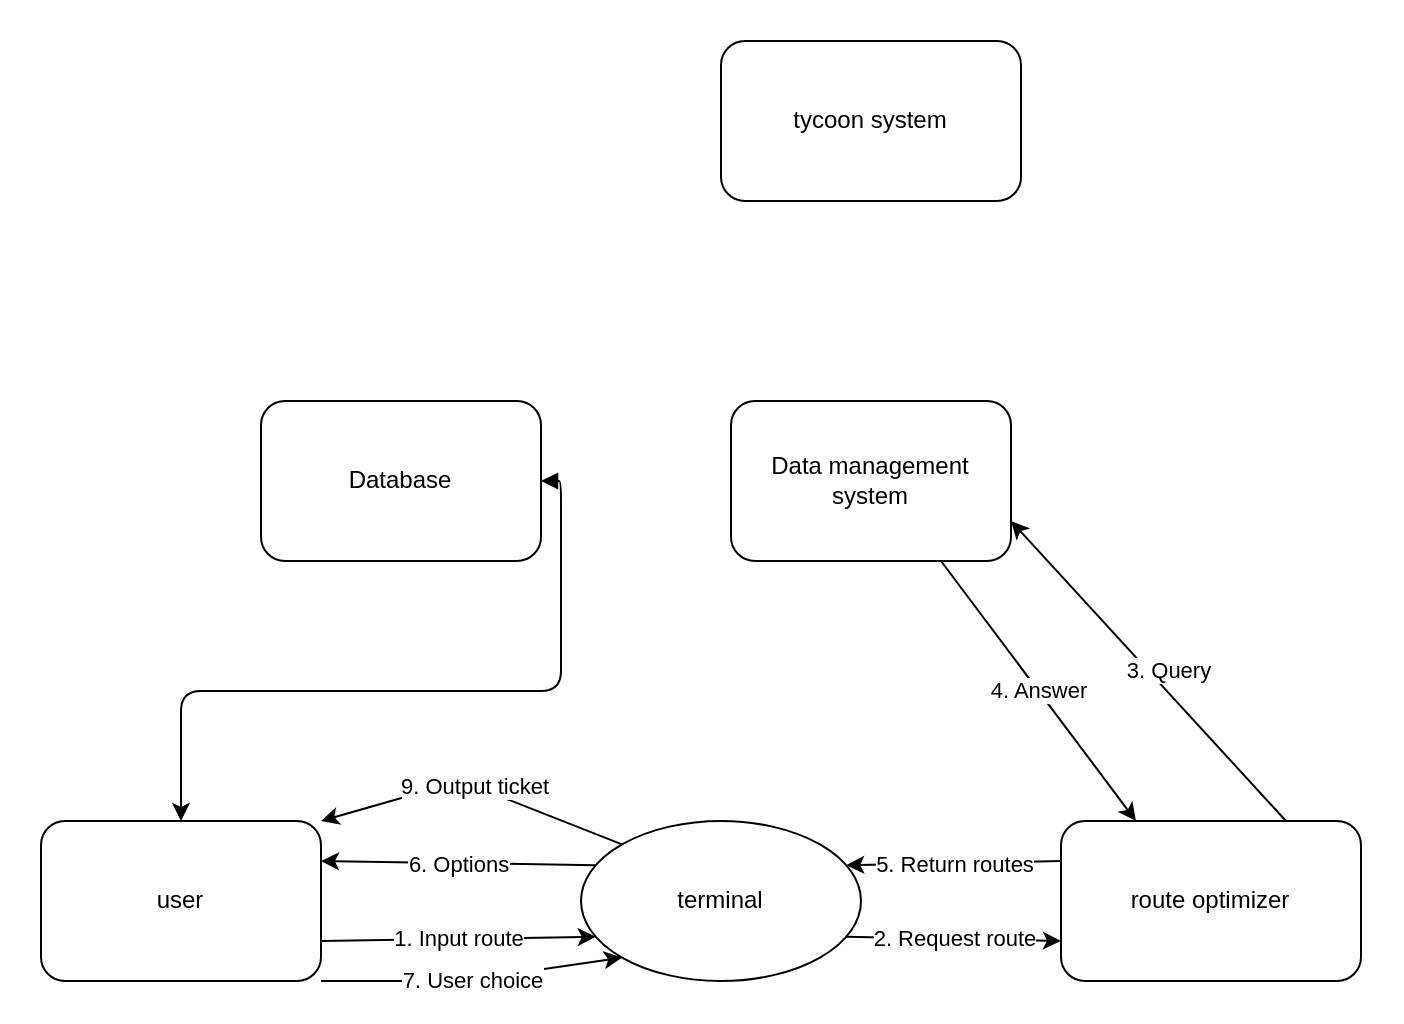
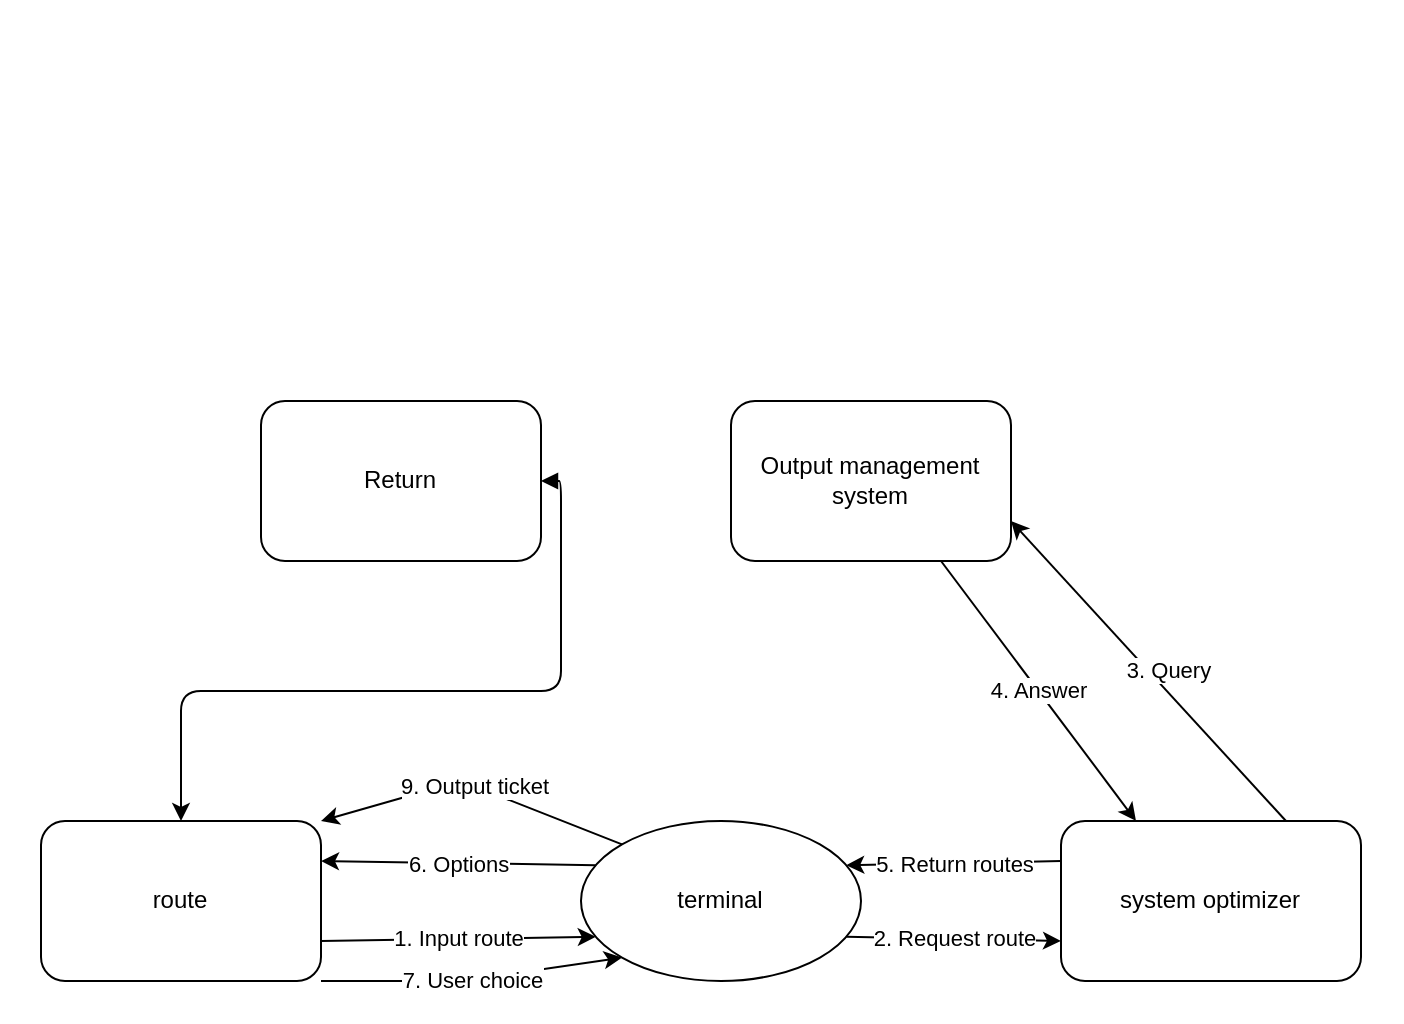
- <mxCell id="6" value="tycoon system" style="rounded=1;whiteSpace=wrap;html=1;" parent="1" vertex="1"><mxGeometry x="360" y="20" width="150" height="80" as="geometry" /></mxCell>
- <mxCell id="23" value="Database" style="rounded=1;whiteSpace=wrap;html=1;" parent="1" vertex="1"><mxGeometry x="130" y="200" width="140" height="80" as="geometry" /></mxCell>
+ <mxCell id="23" value="Return" style="rounded=1;whiteSpace=wrap;html=1;" parent="1" vertex="1"><mxGeometry x="130" y="200" width="140" height="80" as="geometry" /></mxCell>
- <mxCell id="5" value="Data management system" style="rounded=1;whiteSpace=wrap;html=1;" parent="1" vertex="1"><mxGeometry x="365" y="200" width="140" height="80" as="geometry" /></mxCell>
+ <mxCell id="5" value="Output management system" style="rounded=1;whiteSpace=wrap;html=1;" parent="1" vertex="1"><mxGeometry x="365" y="200" width="140" height="80" as="geometry" /></mxCell>
- <mxCell id="2" value="user" style="rounded=1;whiteSpace=wrap;html=1;" parent="1" vertex="1"><mxGeometry x="20" y="410" width="140" height="80" as="geometry" /></mxCell>
+ <mxCell id="2" value="route" style="rounded=1;whiteSpace=wrap;html=1;" parent="1" vertex="1"><mxGeometry x="20" y="410" width="140" height="80" as="geometry" /></mxCell>
- <mxCell id="4" value="route optimizer" style="rounded=1;whiteSpace=wrap;html=1;" parent="1" vertex="1"><mxGeometry x="530" y="410" width="150" height="80" as="geometry" /></mxCell>
+ <mxCell id="4" value="system optimizer" style="rounded=1;whiteSpace=wrap;html=1;" parent="1" vertex="1"><mxGeometry x="530" y="410" width="150" height="80" as="geometry" /></mxCell>
